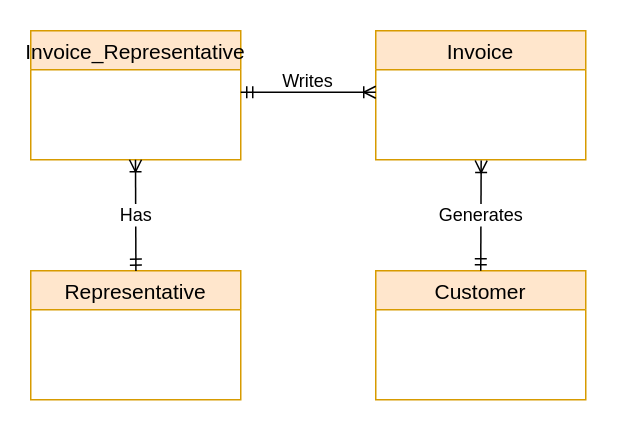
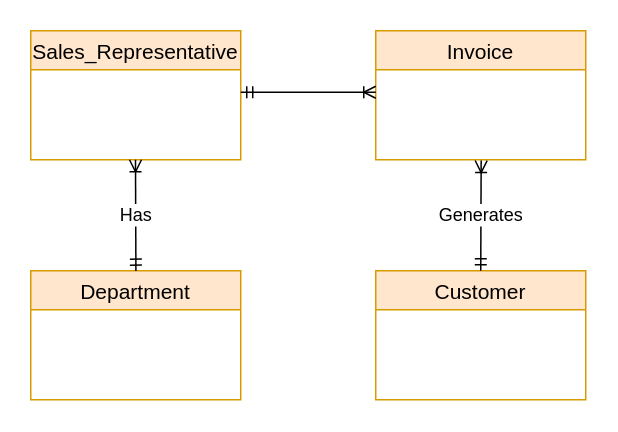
- <mxCell id="2" value="Invoice_Representative" style="swimlane;fontStyle=0;childLayout=stackLayout;horizontal=1;startSize=26;horizontalStack=0;resizeParent=1;resizeParentMax=0;resizeLast=0;collapsible=1;marginBottom=0;align=center;fontSize=14;fillColor=#ffe6cc;strokeColor=#d79b00;swimlaneFillColor=#ffffff;" parent="1" vertex="1"><mxGeometry x="20" y="20" width="140" height="86" as="geometry" /></mxCell>
+ <mxCell id="2" value="Sales_Representative" style="swimlane;fontStyle=0;childLayout=stackLayout;horizontal=1;startSize=26;horizontalStack=0;resizeParent=1;resizeParentMax=0;resizeLast=0;collapsible=1;marginBottom=0;align=center;fontSize=14;fillColor=#ffe6cc;strokeColor=#d79b00;swimlaneFillColor=#ffffff;" parent="1" vertex="1"><mxGeometry x="20" y="20" width="140" height="86" as="geometry" /></mxCell>
- <mxCell id="15" value="Writes" style="text;strokeColor=none;fillColor=none;spacingLeft=4;spacingRight=4;overflow=hidden;rotatable=0;points=[[0,0.5],[1,0.5]];portConstraint=eastwest;fontSize=12;align=center;" parent="1" vertex="1"><mxGeometry x="180" y="40" width="50" height="30" as="geometry" /></mxCell>
- <mxCell id="8" value="Representative" style="swimlane;fontStyle=0;childLayout=stackLayout;horizontal=1;startSize=26;horizontalStack=0;resizeParent=1;resizeParentMax=0;resizeLast=0;collapsible=1;marginBottom=0;align=center;fontSize=14;fillColor=#ffe6cc;strokeColor=#d79b00;swimlaneFillColor=#ffffff;" parent="1" vertex="1"><mxGeometry x="20" y="180" width="140" height="86" as="geometry" /></mxCell>
+ <mxCell id="8" value="Department" style="swimlane;fontStyle=0;childLayout=stackLayout;horizontal=1;startSize=26;horizontalStack=0;resizeParent=1;resizeParentMax=0;resizeLast=0;collapsible=1;marginBottom=0;align=center;fontSize=14;fillColor=#ffe6cc;strokeColor=#d79b00;swimlaneFillColor=#ffffff;" parent="1" vertex="1"><mxGeometry x="20" y="180" width="140" height="86" as="geometry" /></mxCell>
